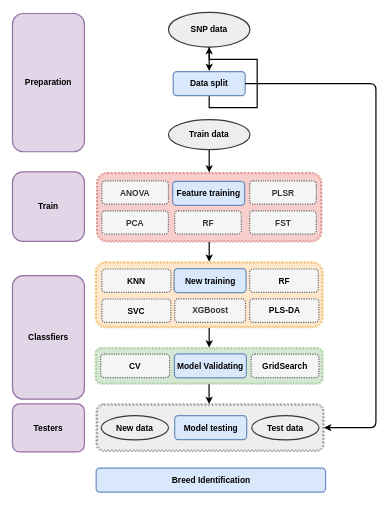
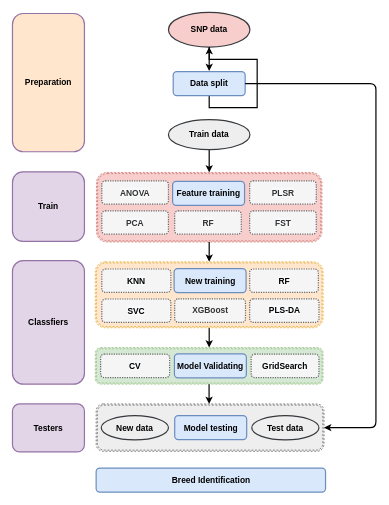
- <mxCell id="34" value="&lt;p style=&quot;font-size: 14px;&quot;&gt;&lt;span style=&quot;font-size: 14px;&quot;&gt;&lt;font style=&quot;font-size: 14px;&quot;&gt;SNP data&lt;/font&gt;&lt;/span&gt;&lt;/p&gt;" style="ellipse;whiteSpace=wrap;html=1;rounded=1;glass=0;strokeWidth=2;shadow=0;fontStyle=1;fontFamily=Helvetica;fillColor=#eeeeee;strokeColor=#36393d;fontSize=14;" parent="1" vertex="1"><mxGeometry x="280.06" y="20" width="135.88" height="58" as="geometry" /></mxCell>
+ <mxCell id="34" value="&lt;p style=&quot;font-size: 14px;&quot;&gt;&lt;span style=&quot;font-size: 14px;&quot;&gt;&lt;font style=&quot;font-size: 14px;&quot;&gt;SNP data&lt;/font&gt;&lt;/span&gt;&lt;/p&gt;" style="ellipse;whiteSpace=wrap;html=1;rounded=1;glass=0;strokeWidth=2;shadow=0;fontStyle=1;fontFamily=Helvetica;fillColor=#f8cecc;strokeColor=#36393d;fontSize=14;" parent="1" vertex="1"><mxGeometry x="280.06" y="20" width="135.88" height="58" as="geometry" /></mxCell>
- <mxCell id="36" value="&lt;span style=&quot;font-size: 14px; font-style: normal; font-variant-ligatures: normal; font-variant-caps: normal; letter-spacing: normal; orphans: 2; text-align: center; text-indent: 0px; text-transform: none; widows: 2; word-spacing: 0px; -webkit-text-stroke-width: 0px; text-decoration-thickness: initial; text-decoration-style: initial; text-decoration-color: initial; float: none; display: inline !important;&quot;&gt;Preparation&lt;/span&gt;" style="rounded=1;whiteSpace=wrap;html=1;fontSize=14;fontStyle=1;fontFamily=Helvetica;strokeWidth=2;fillColor=#e1d5e7;strokeColor=#9673a6;fontColor=default;labelBorderColor=none;labelBackgroundColor=none;" parent="1" vertex="1"><mxGeometry x="20" y="22" width="120" height="230.5" as="geometry" /></mxCell>
+ <mxCell id="36" value="&lt;span style=&quot;font-size: 14px; font-style: normal; font-variant-ligatures: normal; font-variant-caps: normal; letter-spacing: normal; orphans: 2; text-align: center; text-indent: 0px; text-transform: none; widows: 2; word-spacing: 0px; -webkit-text-stroke-width: 0px; text-decoration-thickness: initial; text-decoration-style: initial; text-decoration-color: initial; float: none; display: inline !important;&quot;&gt;Preparation&lt;/span&gt;" style="rounded=1;whiteSpace=wrap;html=1;fontSize=14;fontStyle=1;fontFamily=Helvetica;strokeWidth=2;fillColor=#ffe6cc;strokeColor=#9673a6;fontColor=default;labelBorderColor=none;labelBackgroundColor=none;" parent="1" vertex="1"><mxGeometry x="20" y="22" width="120" height="230.5" as="geometry" /></mxCell>
- <mxCell id="12" value="Classfiers" style="rounded=1;whiteSpace=wrap;html=1;fontSize=14;fontStyle=1;fontFamily=Helvetica;strokeWidth=2;fillColor=#e1d5e7;strokeColor=#9673a6;" parent="1" vertex="1"><mxGeometry x="20" y="459" width="120" height="206" as="geometry" /></mxCell>
+ <mxCell id="12" value="Classfiers" style="rounded=1;whiteSpace=wrap;html=1;fontSize=14;fontStyle=1;fontFamily=Helvetica;strokeWidth=2;fillColor=#e1d5e7;strokeColor=#9673a6;" parent="1" vertex="1"><mxGeometry x="20" y="434" width="120" height="206" as="geometry" /></mxCell>
